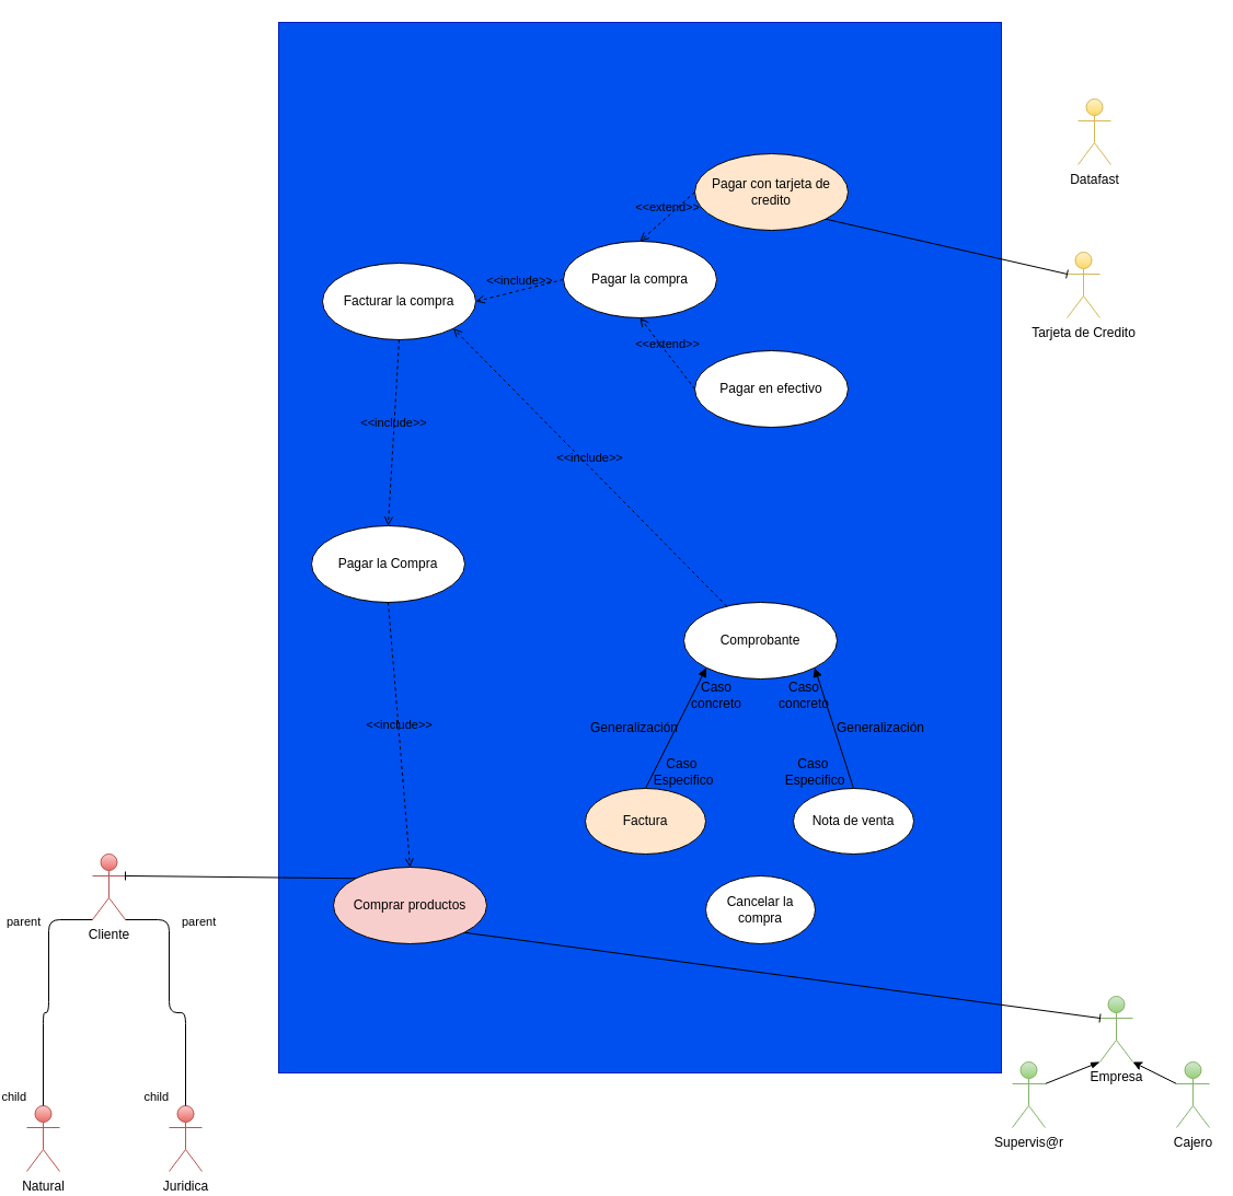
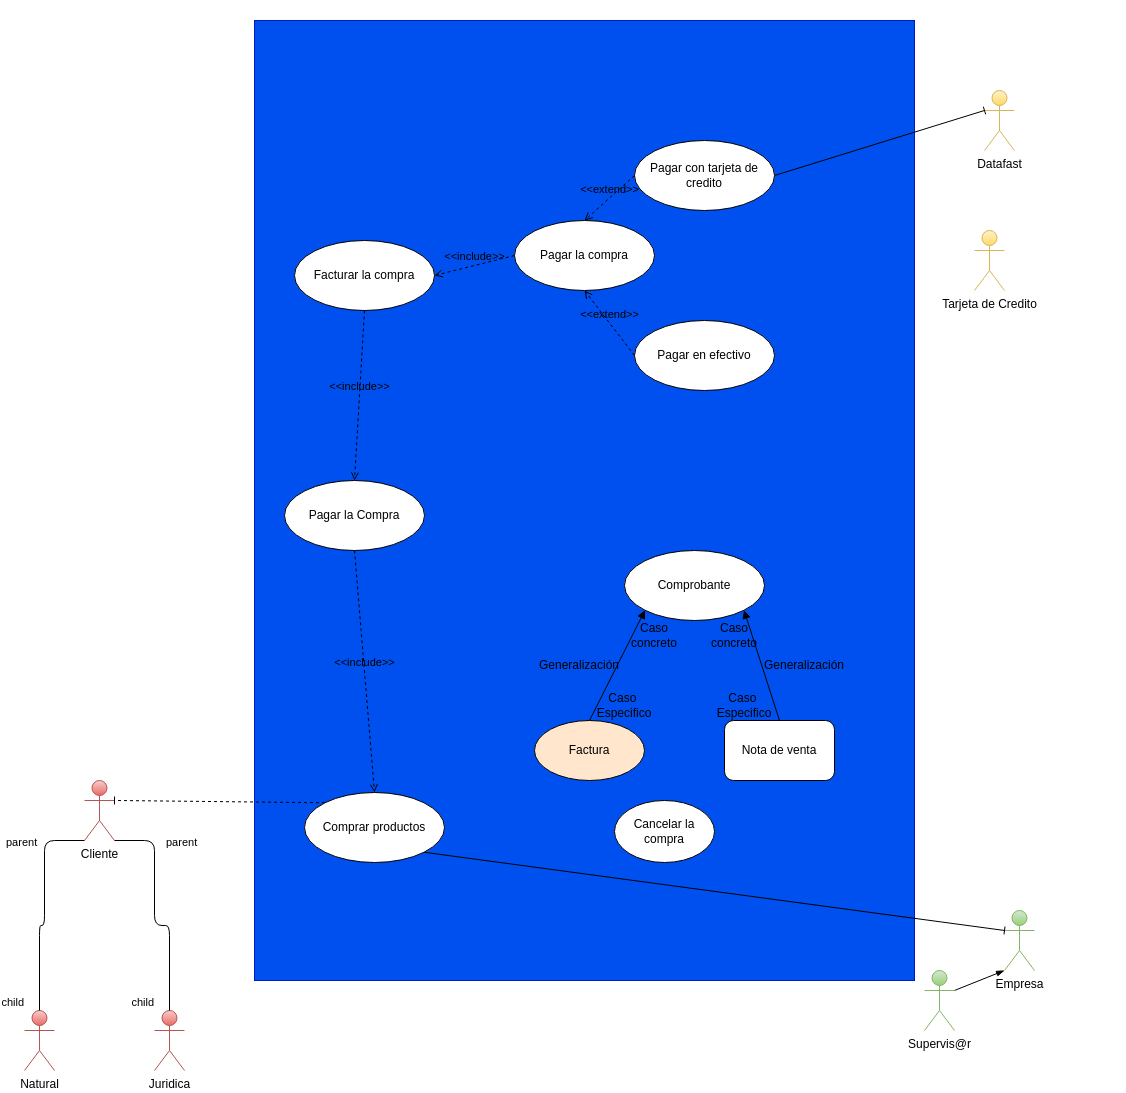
+ <mxCell id="17" style="edgeStyle=none;html=1;exitX=1;exitY=0.5;exitDx=0;exitDy=0;entryX=0;entryY=0.333;entryDx=0;entryDy=0;entryPerimeter=0;endArrow=baseDash;endFill=0;" edge="1" parent="1" source="19" target="9"><mxGeometry relative="1" as="geometry" /></mxCell>
- <mxCell id="19" value="Pagar con tarjeta de credito" style="ellipse;whiteSpace=wrap;html=1;fillColor=#ffe6cc;" vertex="1" parent="1"><mxGeometry x="630" y="140" width="140" height="70" as="geometry" /></mxCell>
+ <mxCell id="19" value="Pagar con tarjeta de credito" style="ellipse;whiteSpace=wrap;html=1;" vertex="1" parent="1"><mxGeometry x="630" y="140" width="140" height="70" as="geometry" /></mxCell>
- <mxCell id="18" style="edgeStyle=none;html=1;exitX=1;exitY=1;exitDx=0;exitDy=0;endArrow=baseDash;endFill=0;entryX=0;entryY=0.333;entryDx=0;entryDy=0;entryPerimeter=0;" edge="1" parent="1" source="19" target="10"><mxGeometry relative="1" as="geometry"><mxPoint x="960" y="250" as="targetPoint" /></mxGeometry></mxCell>
- <mxCell id="25" value="&amp;lt;&amp;lt;include&amp;gt;&amp;gt;" style="html=1;verticalAlign=bottom;labelBackgroundColor=none;endArrow=open;endFill=0;dashed=1;entryX=1;entryY=1;entryDx=0;entryDy=0;" edge="1" parent="1" source="20" target="15"><mxGeometry width="160" relative="1" as="geometry"><mxPoint x="510" y="670" as="sourcePoint" /><mxPoint x="670" y="670" as="targetPoint" /></mxGeometry></mxCell>
- <mxCell id="22" value="Nota de venta" style="ellipse;whiteSpace=wrap;html=1;" vertex="1" parent="1"><mxGeometry x="720" y="720" width="110" height="60" as="geometry" /></mxCell>
+ <mxCell id="22" value="Nota de venta" style="whiteSpace=wrap;html=1;rounded=1;" vertex="1" parent="1"><mxGeometry x="720" y="720" width="110" height="60" as="geometry" /></mxCell>
- <mxCell id="11" style="edgeStyle=none;html=1;exitX=0;exitY=0;exitDx=0;exitDy=0;entryX=1;entryY=0.333;entryDx=0;entryDy=0;entryPerimeter=0;endArrow=baseDash;endFill=0;" edge="1" parent="1" source="13" target="2"><mxGeometry relative="1" as="geometry" /></mxCell>
+ <mxCell id="11" style="edgeStyle=none;html=1;exitX=0;exitY=0;exitDx=0;exitDy=0;entryX=1;entryY=0.333;entryDx=0;entryDy=0;entryPerimeter=0;endArrow=baseDash;endFill=0;dashed=1;" edge="1" parent="1" source="13" target="2"><mxGeometry relative="1" as="geometry" /></mxCell>
- <mxCell id="13" value="Comprar productos" style="ellipse;whiteSpace=wrap;html=1;fillColor=#f8cecc;" vertex="1" parent="1"><mxGeometry x="300" y="792" width="140" height="70" as="geometry" /></mxCell>
+ <mxCell id="13" value="Comprar productos" style="ellipse;whiteSpace=wrap;html=1;" vertex="1" parent="1"><mxGeometry x="300" y="792" width="140" height="70" as="geometry" /></mxCell>
- <mxCell id="32" value="Cancelar la compra" style="ellipse;whiteSpace=wrap;html=1;" vertex="1" parent="1"><mxGeometry x="640" y="800" width="100" height="62" as="geometry" /></mxCell>
+ <mxCell id="32" value="Cancelar la compra" style="ellipse;whiteSpace=wrap;html=1;" vertex="1" parent="1"><mxGeometry x="610" y="800" width="100" height="62" as="geometry" /></mxCell>
- <mxCell id="45" style="edgeStyle=none;html=1;exitX=0;exitY=0.333;exitDx=0;exitDy=0;exitPerimeter=0;entryX=1;entryY=1;entryDx=0;entryDy=0;entryPerimeter=0;" edge="1" parent="1" source="46" target="6"><mxGeometry relative="1" as="geometry" /></mxCell>
- <mxCell id="46" value="Cajero" style="shape=umlActor;verticalLabelPosition=bottom;verticalAlign=top;html=1;fillColor=#d5e8d4;gradientColor=#97d077;strokeColor=#82b366;" vertex="1" parent="1"><mxGeometry x="1070" y="970" width="30" height="60" as="geometry" /></mxCell>
